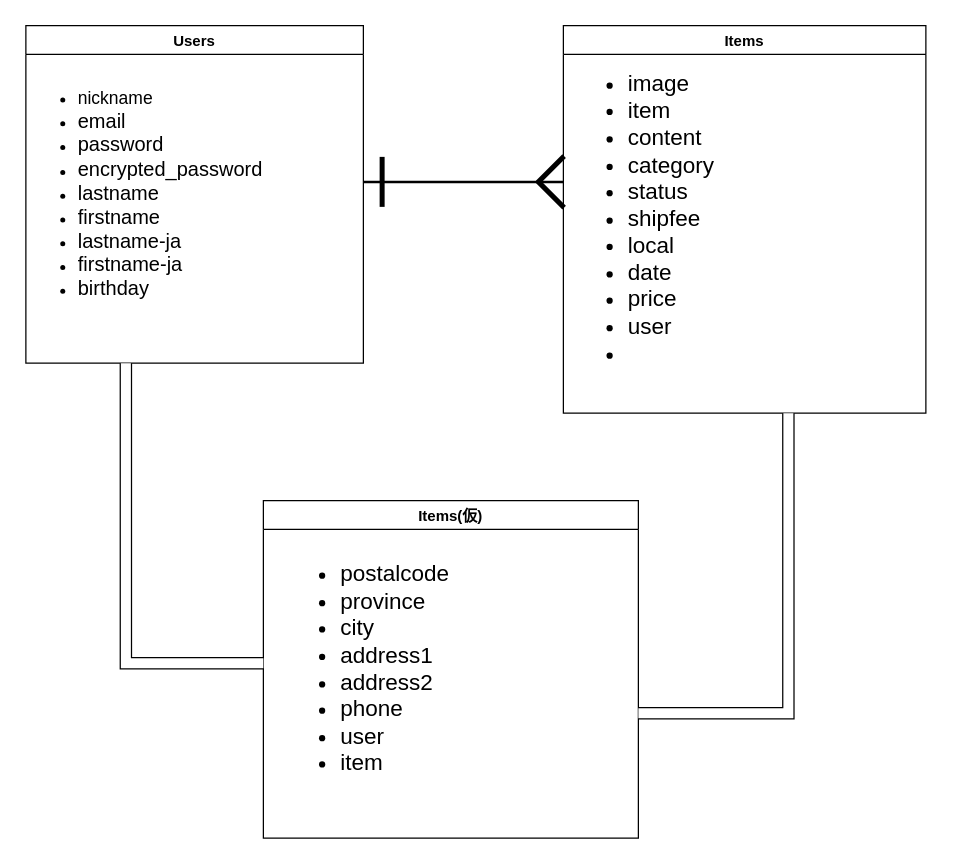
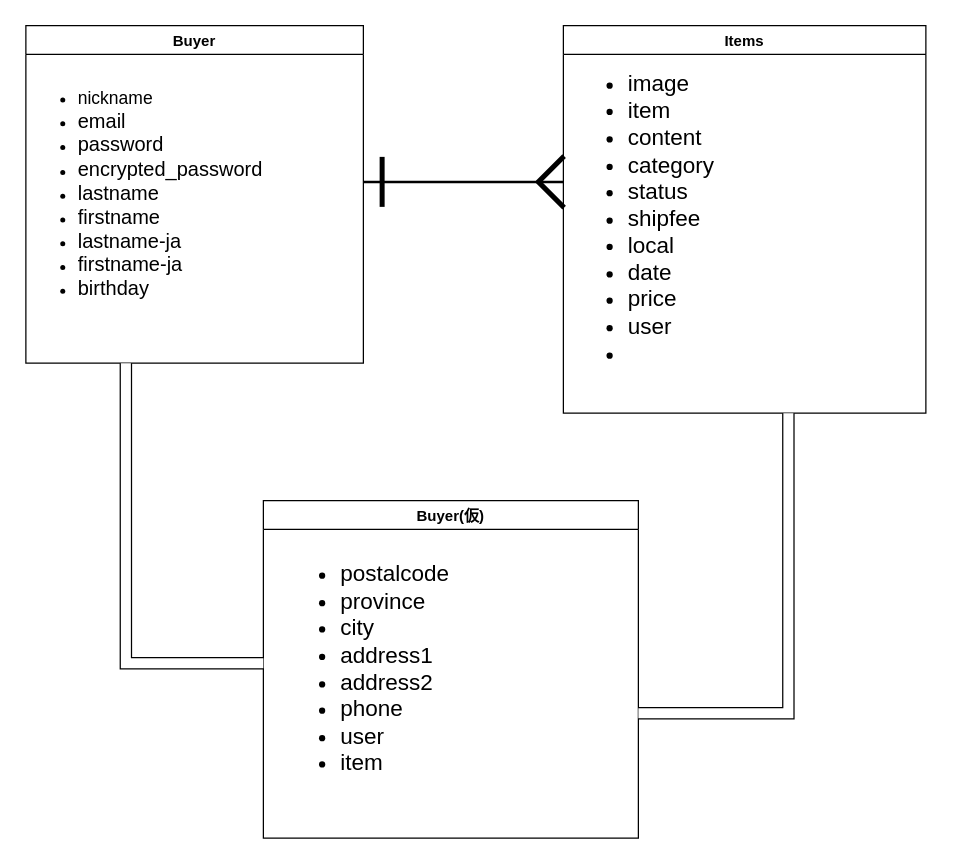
- <mxCell id="2" value="Users" style="swimlane;" vertex="1" parent="1"><mxGeometry x="20" y="20" width="270" height="270" as="geometry" /></mxCell>
+ <mxCell id="2" value="Buyer" style="swimlane;" vertex="1" parent="1"><mxGeometry x="20" y="20" width="270" height="270" as="geometry" /></mxCell>
- <mxCell id="6" value="Items(仮)" style="swimlane;" vertex="1" parent="1"><mxGeometry x="210" y="400" width="300" height="270" as="geometry" /></mxCell>
+ <mxCell id="6" value="Buyer(仮)" style="swimlane;" vertex="1" parent="1"><mxGeometry x="210" y="400" width="300" height="270" as="geometry" /></mxCell>
